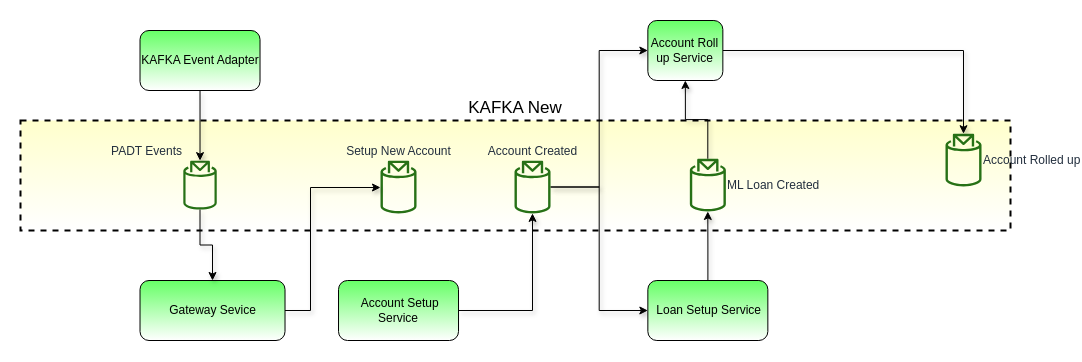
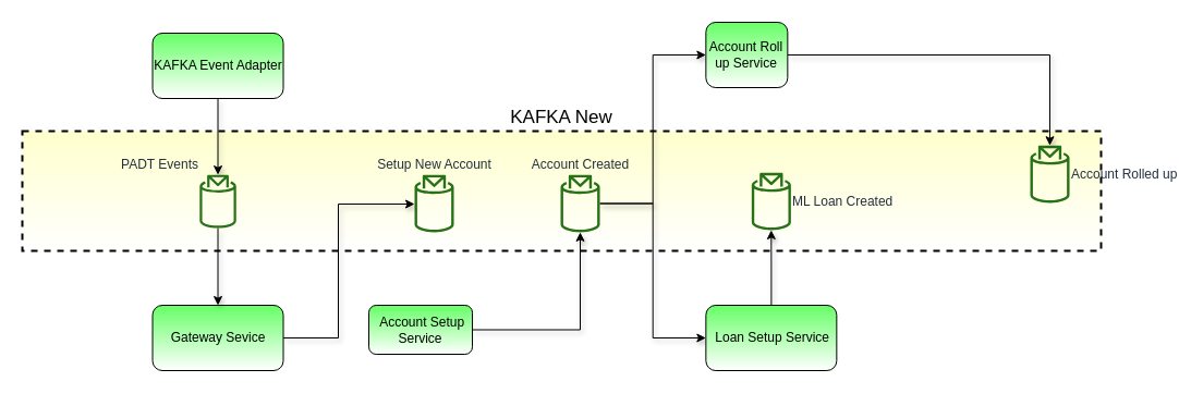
- <mxCell id="21" style="edgeStyle=orthogonalEdgeStyle;rounded=0;orthogonalLoop=1;jettySize=auto;html=1;entryX=0.5;entryY=1;entryDx=0;entryDy=0;shadow=1;" parent="1" source="5" target="15" edge="1"><mxGeometry relative="1" as="geometry" /></mxCell>
- <mxCell id="17" value="Gateway Sevice" style="rounded=1;whiteSpace=wrap;html=1;fillColor=#66FF66;gradientColor=#ffffff;" parent="1" vertex="1"><mxGeometry x="139.53" y="280" width="145" height="60" as="geometry" /></mxCell>
+ <mxCell id="17" value="Gateway Sevice" style="rounded=1;whiteSpace=wrap;html=1;fillColor=#66FF66;gradientColor=#ffffff;" parent="1" vertex="1"><mxGeometry x="139.53" y="280" width="120" height="60" as="geometry" /></mxCell>
- <mxCell id="11" value="&amp;nbsp;Account Setup Service" style="rounded=1;whiteSpace=wrap;html=1;fillColor=#66FF66;gradientColor=#ffffff;" parent="1" vertex="1"><mxGeometry x="338.02" y="280" width="120" height="60" as="geometry" /></mxCell>
+ <mxCell id="11" value="&amp;nbsp;Account Setup Service" style="rounded=1;whiteSpace=wrap;html=1;fillColor=#66FF66;gradientColor=#ffffff;" parent="1" vertex="1"><mxGeometry x="338.02" y="280" width="95" height="45" as="geometry" /></mxCell>
